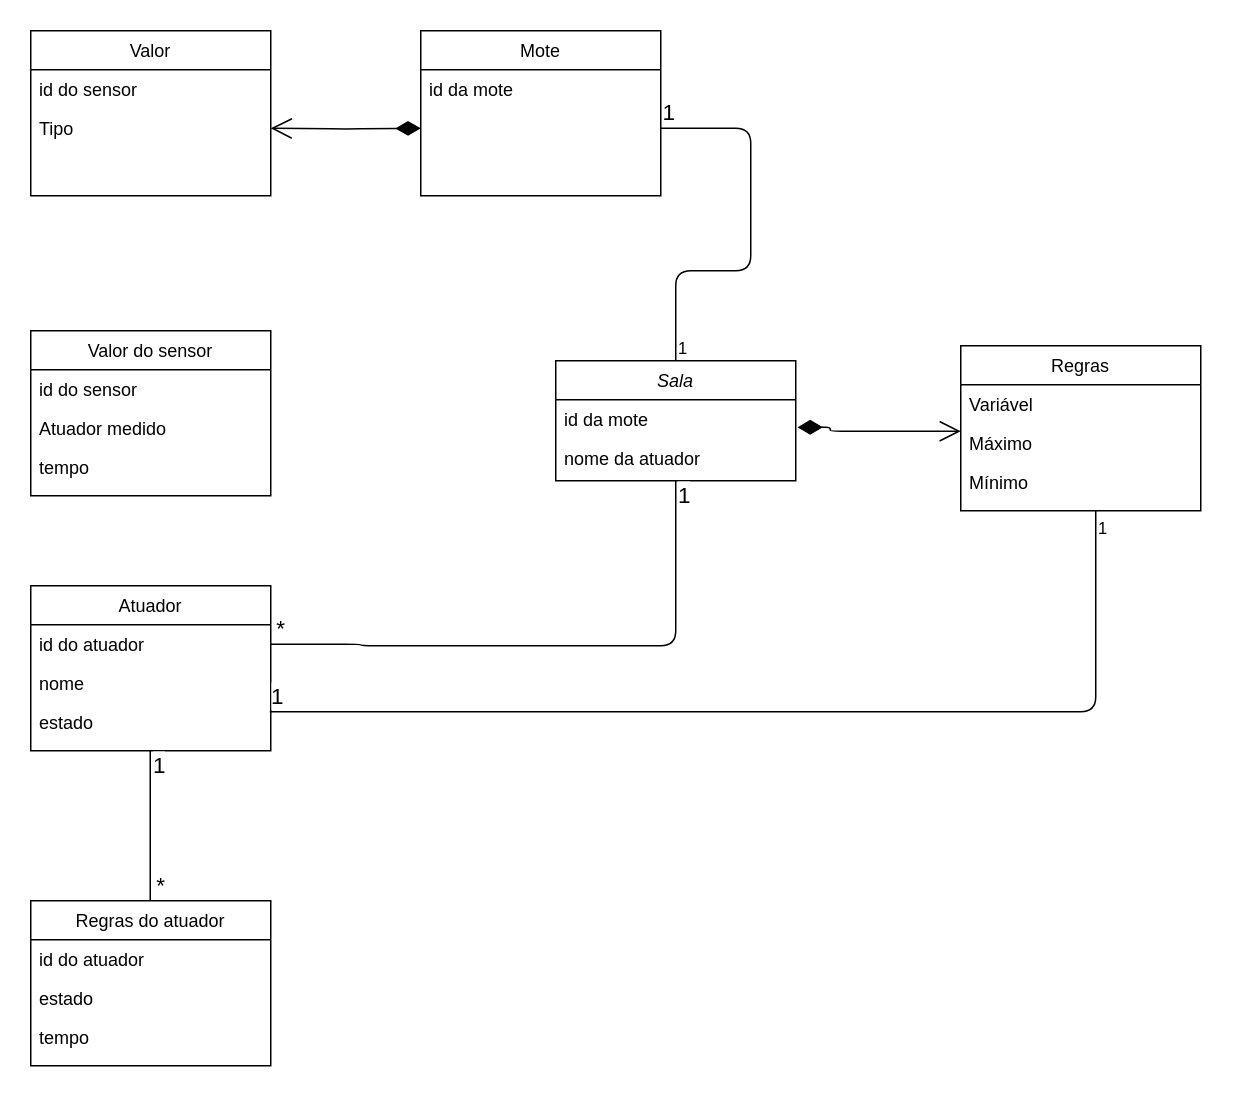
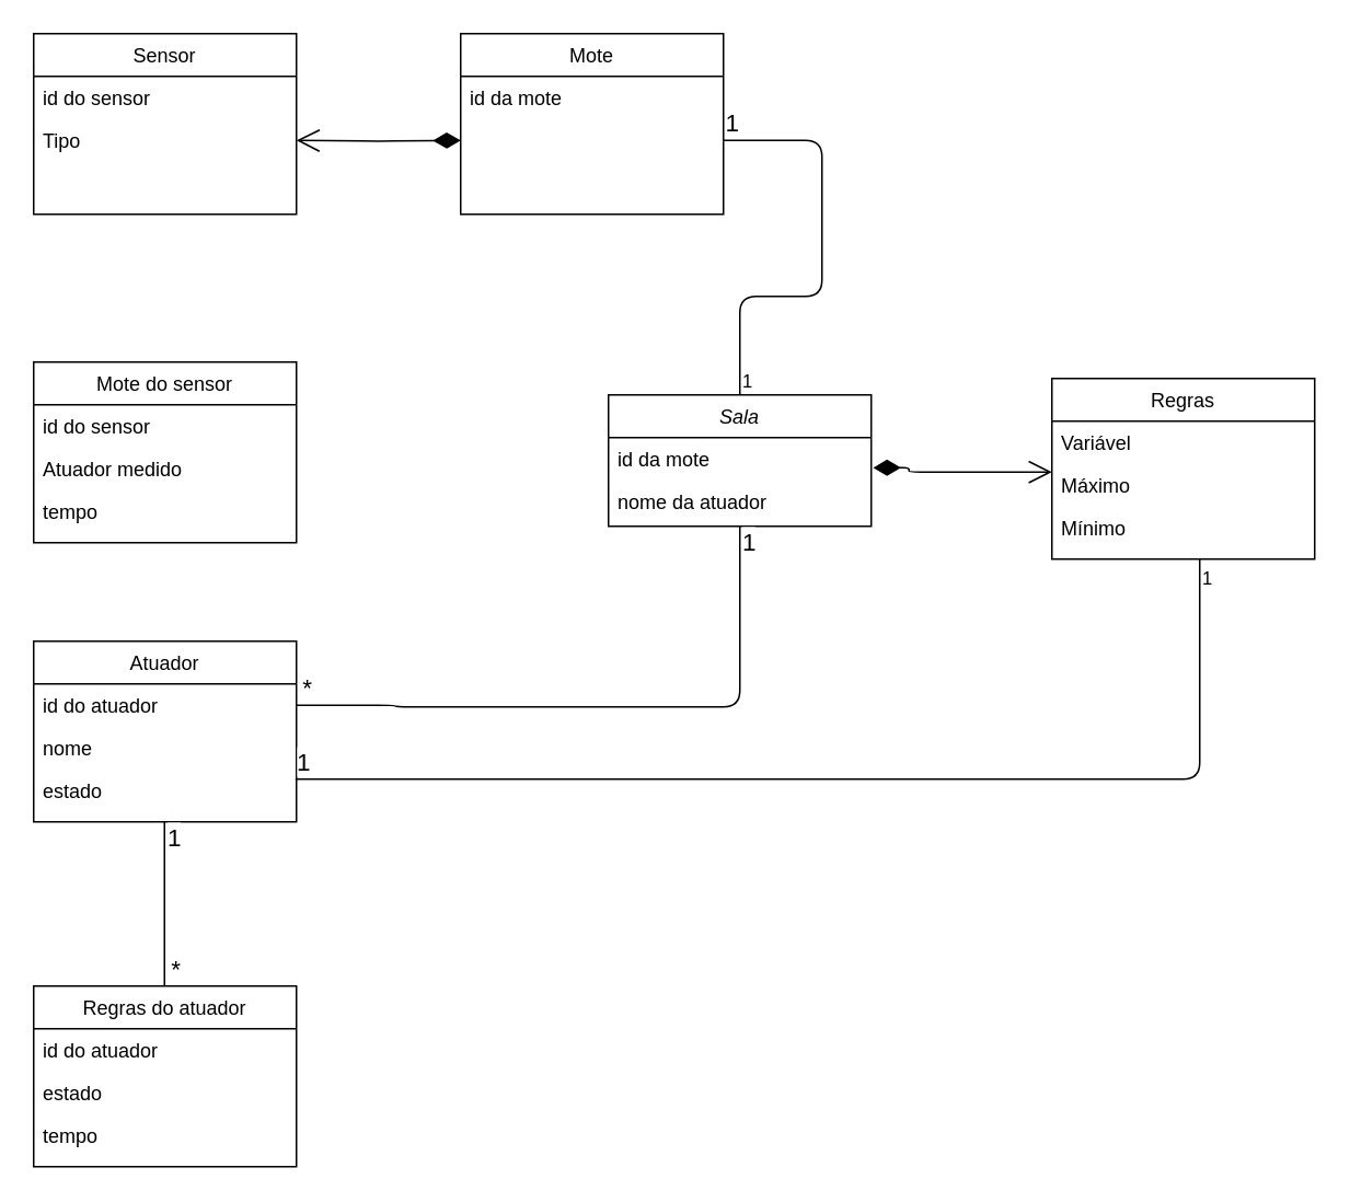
- <mxCell id="13" value="Valor" style="swimlane;fontStyle=0;align=center;verticalAlign=top;childLayout=stackLayout;horizontal=1;startSize=26;horizontalStack=0;resizeParent=1;resizeLast=0;collapsible=1;marginBottom=0;rounded=0;shadow=0;strokeWidth=1;" parent="1" vertex="1"><mxGeometry x="20" y="20" width="160" height="110" as="geometry"><mxRectangle x="550" y="140" width="160" height="26" as="alternateBounds" /></mxGeometry></mxCell>
+ <mxCell id="13" value="Sensor" style="swimlane;fontStyle=0;align=center;verticalAlign=top;childLayout=stackLayout;horizontal=1;startSize=26;horizontalStack=0;resizeParent=1;resizeLast=0;collapsible=1;marginBottom=0;rounded=0;shadow=0;strokeWidth=1;" parent="1" vertex="1"><mxGeometry x="20" y="20" width="160" height="110" as="geometry"><mxRectangle x="550" y="140" width="160" height="26" as="alternateBounds" /></mxGeometry></mxCell>
- <mxCell id="28" value="Valor do sensor" style="swimlane;fontStyle=0;align=center;verticalAlign=top;childLayout=stackLayout;horizontal=1;startSize=26;horizontalStack=0;resizeParent=1;resizeLast=0;collapsible=1;marginBottom=0;rounded=0;shadow=0;strokeWidth=1;" vertex="1" parent="1"><mxGeometry x="20" y="220" width="160" height="110" as="geometry"><mxRectangle x="550" y="140" width="160" height="26" as="alternateBounds" /></mxGeometry></mxCell>
+ <mxCell id="28" value="Mote do sensor" style="swimlane;fontStyle=0;align=center;verticalAlign=top;childLayout=stackLayout;horizontal=1;startSize=26;horizontalStack=0;resizeParent=1;resizeLast=0;collapsible=1;marginBottom=0;rounded=0;shadow=0;strokeWidth=1;" vertex="1" parent="1"><mxGeometry x="20" y="220" width="160" height="110" as="geometry"><mxRectangle x="550" y="140" width="160" height="26" as="alternateBounds" /></mxGeometry></mxCell>
